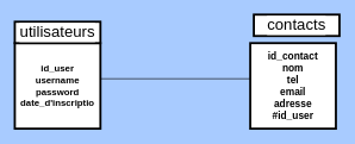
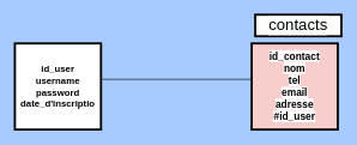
- <mxCell id="3" value="utilisateurs" style="whiteSpace=wrap;html=1;labelBackgroundColor=#FFFFFF;strokeColor=#000000;strokeWidth=3;fontSize=22;fontColor=#000000;fillColor=#FFFFFF;" parent="1" vertex="1"><mxGeometry x="20" y="30" width="120" height="30" as="geometry" /></mxCell>
- <mxCell id="5" value="&lt;font style=&quot;background-color: rgb(255, 255, 255); font-size: 14px;&quot; color=&quot;#000000&quot;&gt;&lt;b&gt;id_contact&lt;br&gt;nom&lt;br&gt;tel&lt;br&gt;email&lt;br&gt;adresse&lt;br&gt;#id_user&lt;br&gt;&lt;/b&gt;&lt;/font&gt;" style="whiteSpace=wrap;html=1;fillColor=#FFFFFF;strokeWidth=3;strokeColor=#000000;" parent="1" vertex="1"><mxGeometry x="350" y="60" width="120" height="120" as="geometry" /></mxCell>
+ <mxCell id="5" value="&lt;font style=&quot;background-color: rgb(255, 255, 255); font-size: 14px;&quot; color=&quot;#000000&quot;&gt;&lt;b&gt;id_contact&lt;br&gt;nom&lt;br&gt;tel&lt;br&gt;email&lt;br&gt;adresse&lt;br&gt;#id_user&lt;br&gt;&lt;/b&gt;&lt;/font&gt;" style="whiteSpace=wrap;html=1;fillColor=#f8cecc;strokeWidth=3;strokeColor=#000000;" parent="1" vertex="1"><mxGeometry x="350" y="60" width="120" height="120" as="geometry" /></mxCell>
